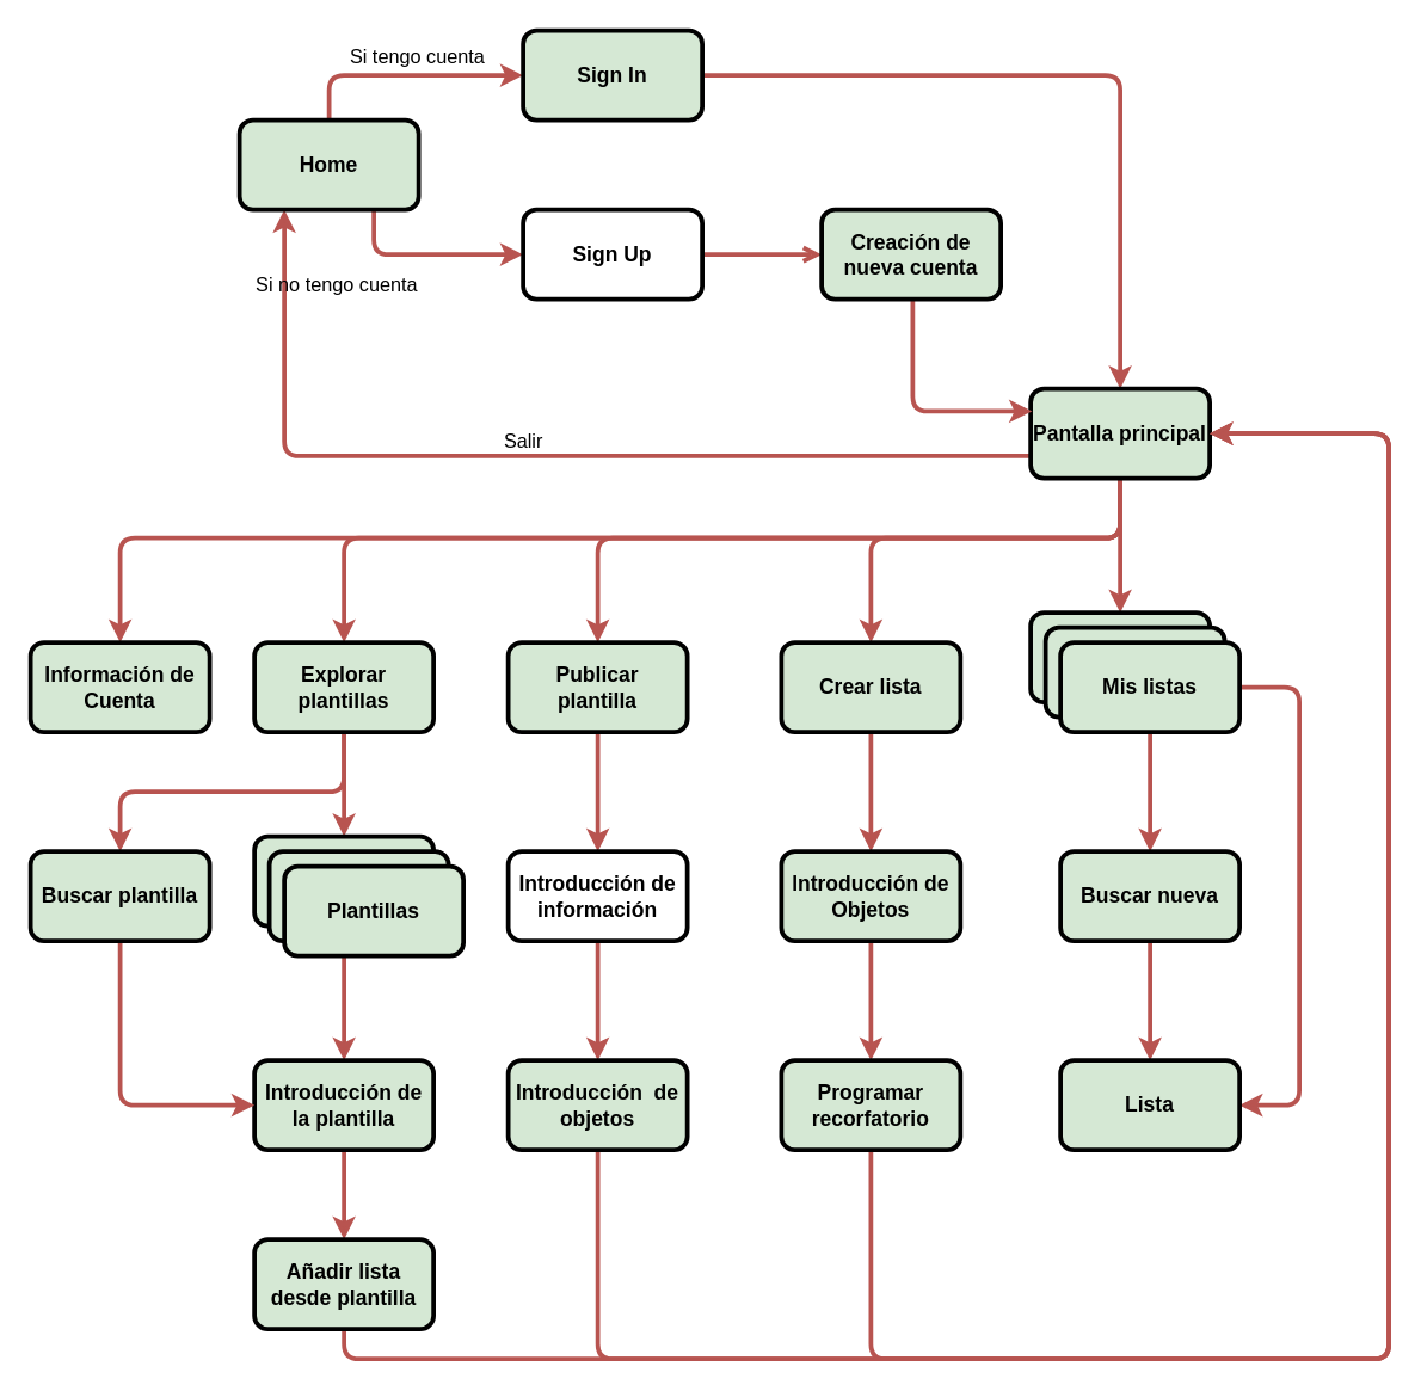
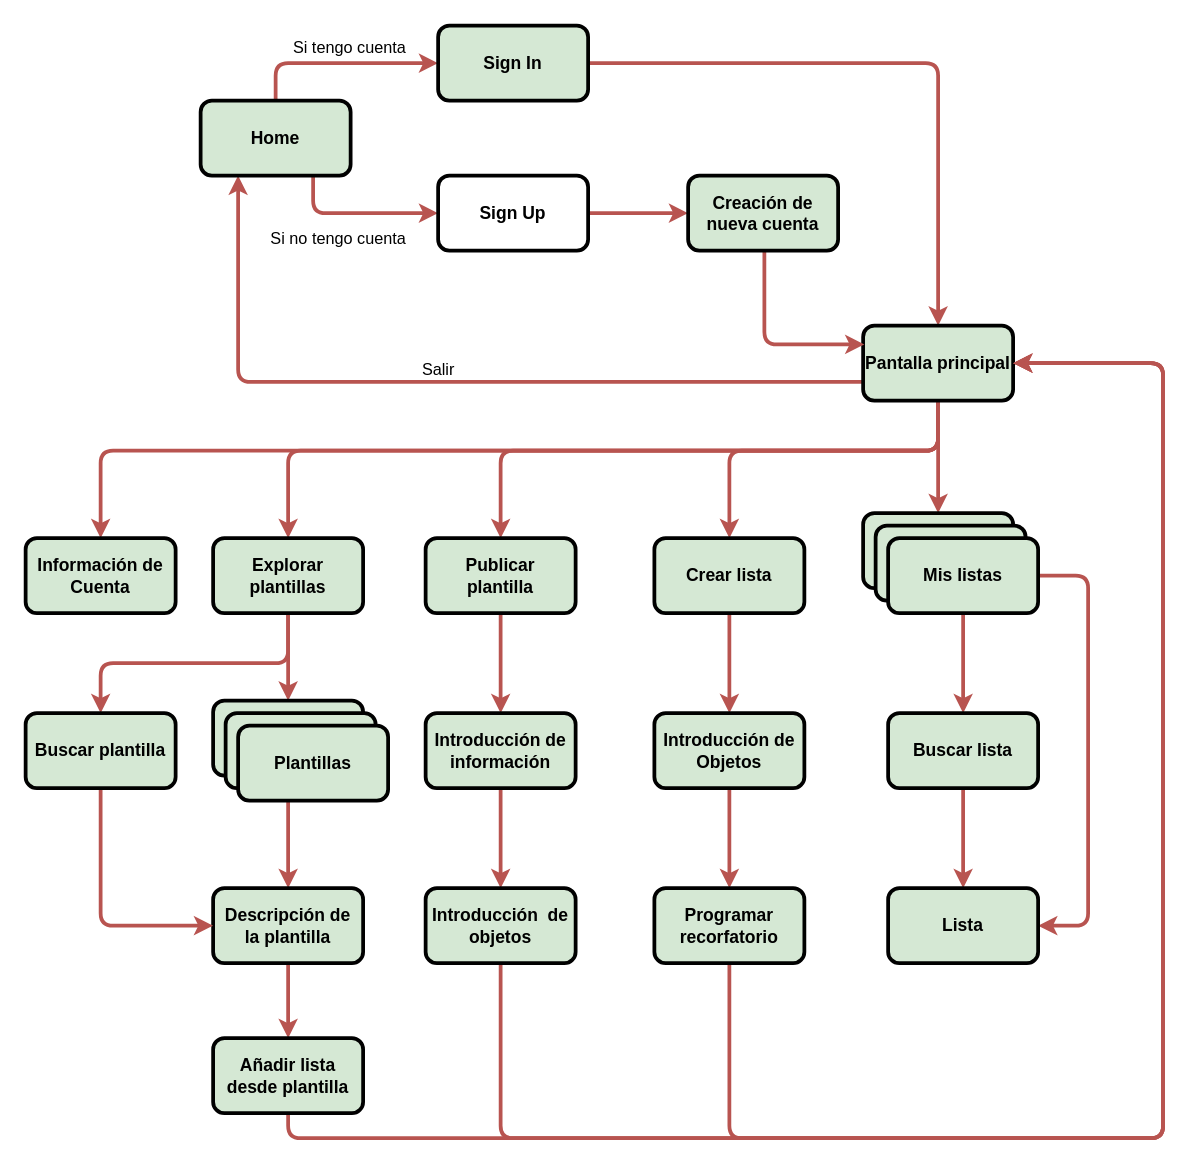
- <mxCell id="28" value="" style="edgeStyle=orthogonalEdgeStyle;rounded=1;orthogonalLoop=1;jettySize=auto;html=1;startArrow=none;startFill=0;endArrow=open;endFill=1;strokeWidth=3;fillColor=#f8cecc;strokeColor=#b85450;" edge="1" parent="1" source="29" target="31"><mxGeometry relative="1" as="geometry" /></mxCell>
+ <mxCell id="28" value="" style="edgeStyle=orthogonalEdgeStyle;rounded=1;orthogonalLoop=1;jettySize=auto;html=1;startArrow=none;startFill=0;endArrow=classic;endFill=1;strokeWidth=3;fillColor=#f8cecc;strokeColor=#b85450;" edge="1" parent="1" source="29" target="31"><mxGeometry relative="1" as="geometry" /></mxCell>
- <mxCell id="32" value="&lt;font style=&quot;font-size: 13px&quot; face=&quot;Arial&quot;&gt;Si no tengo cuenta&lt;/font&gt;" style="text;html=1;align=center;verticalAlign=middle;resizable=0;points=[];;autosize=1;" vertex="1" parent="1"><mxGeometry x="165" y="180" width="120" height="20" as="geometry" /></mxCell>
+ <mxCell id="32" value="&lt;font style=&quot;font-size: 13px&quot; face=&quot;Arial&quot;&gt;Si no tengo cuenta&lt;/font&gt;" style="text;html=1;align=center;verticalAlign=middle;resizable=0;points=[];;autosize=1;" vertex="1" parent="1"><mxGeometry x="210" y="180" width="120" height="20" as="geometry" /></mxCell>
- <mxCell id="17" value="&lt;div&gt;&lt;font face=&quot;Arial&quot;&gt;&lt;b&gt;&lt;font style=&quot;font-size: 14px&quot;&gt;Introducción de información&lt;br&gt;&lt;/font&gt;&lt;/b&gt;&lt;/font&gt;&lt;/div&gt;" style="rounded=1;whiteSpace=wrap;html=1;strokeWidth=3;fillColor=#ffffff;strokeColor=#000000;" vertex="1" parent="1"><mxGeometry x="340" y="570" width="120" height="60" as="geometry" /></mxCell>
+ <mxCell id="17" value="&lt;div&gt;&lt;font face=&quot;Arial&quot;&gt;&lt;b&gt;&lt;font style=&quot;font-size: 14px&quot;&gt;Introducción de información&lt;br&gt;&lt;/font&gt;&lt;/b&gt;&lt;/font&gt;&lt;/div&gt;" style="rounded=1;whiteSpace=wrap;html=1;strokeWidth=3;fillColor=#d5e8d4;strokeColor=#000000;" vertex="1" parent="1"><mxGeometry x="340" y="570" width="120" height="60" as="geometry" /></mxCell>
- <mxCell id="38" value="&lt;b&gt;&lt;font style=&quot;font-size: 14px&quot; face=&quot;Arial&quot;&gt;Buscar nueva&lt;br&gt;&lt;/font&gt;&lt;/b&gt;" style="rounded=1;whiteSpace=wrap;html=1;strokeWidth=3;fillColor=#d5e8d4;strokeColor=#000000;" vertex="1" parent="1"><mxGeometry x="710" y="570" width="120" height="60" as="geometry" /></mxCell>
+ <mxCell id="38" value="&lt;b&gt;&lt;font style=&quot;font-size: 14px&quot; face=&quot;Arial&quot;&gt;Buscar lista&lt;br&gt;&lt;/font&gt;&lt;/b&gt;" style="rounded=1;whiteSpace=wrap;html=1;strokeWidth=3;fillColor=#d5e8d4;strokeColor=#000000;" vertex="1" parent="1"><mxGeometry x="710" y="570" width="120" height="60" as="geometry" /></mxCell>
- <mxCell id="48" value="&lt;div&gt;&lt;b&gt;&lt;font style=&quot;font-size: 14px&quot; face=&quot;Arial&quot;&gt;Introducción de&lt;/font&gt;&lt;/b&gt;&lt;/div&gt;&lt;div&gt;&lt;b&gt;&lt;font style=&quot;font-size: 14px&quot; face=&quot;Arial&quot;&gt;la plantilla&lt;br&gt;&lt;/font&gt;&lt;/b&gt;&lt;/div&gt;" style="rounded=1;whiteSpace=wrap;html=1;strokeWidth=3;fillColor=#d5e8d4;strokeColor=#000000;" vertex="1" parent="1"><mxGeometry x="170" y="710" width="120" height="60" as="geometry" /></mxCell>
+ <mxCell id="48" value="&lt;div&gt;&lt;b&gt;&lt;font style=&quot;font-size: 14px&quot; face=&quot;Arial&quot;&gt;Descripción de&lt;/font&gt;&lt;/b&gt;&lt;/div&gt;&lt;div&gt;&lt;b&gt;&lt;font style=&quot;font-size: 14px&quot; face=&quot;Arial&quot;&gt;la plantilla&lt;br&gt;&lt;/font&gt;&lt;/b&gt;&lt;/div&gt;" style="rounded=1;whiteSpace=wrap;html=1;strokeWidth=3;fillColor=#d5e8d4;strokeColor=#000000;" vertex="1" parent="1"><mxGeometry x="170" y="710" width="120" height="60" as="geometry" /></mxCell>
